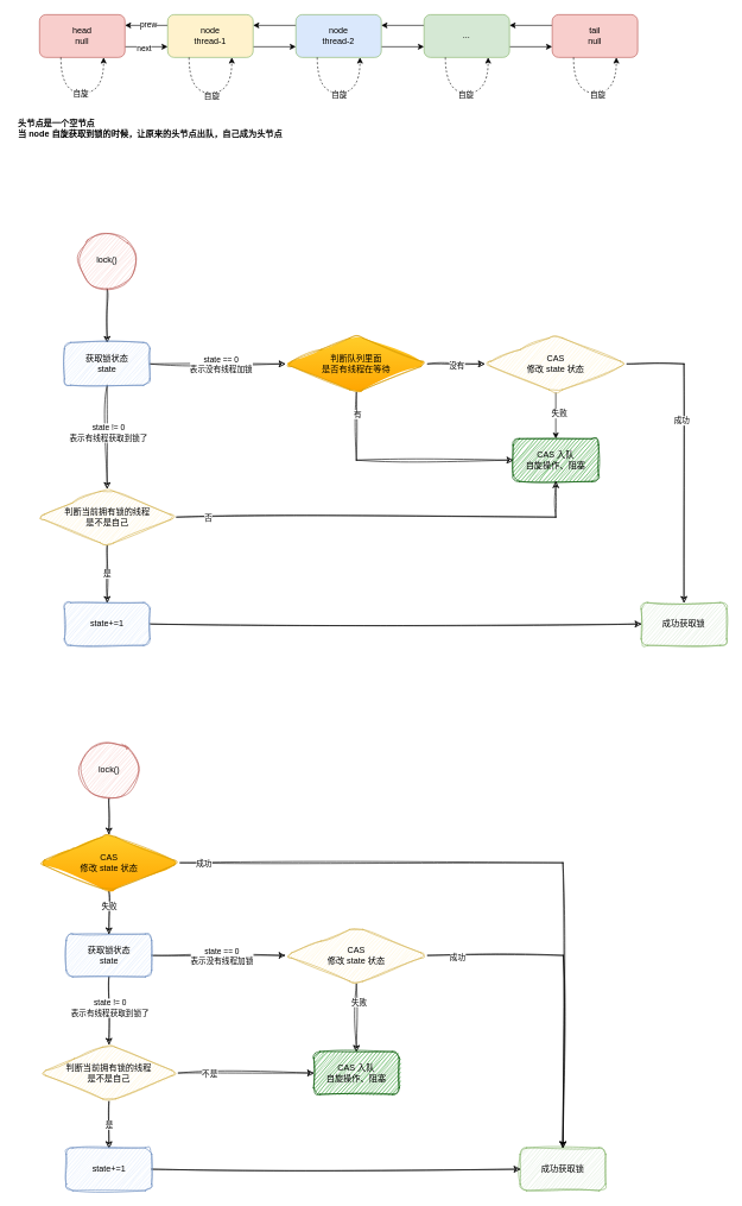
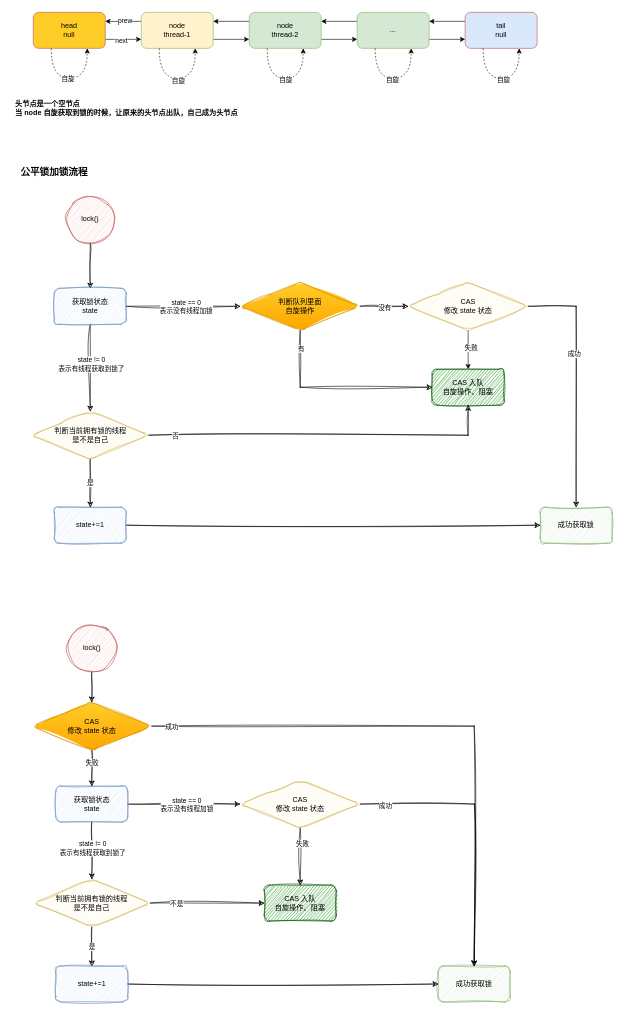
- <mxCell id="16" value="head&lt;br&gt;null" style="rounded=1;whiteSpace=wrap;html=1;fillColor=#f8cecc;strokeColor=#b85450;" vertex="1" parent="1"><mxGeometry x="55" y="20" width="120" height="60" as="geometry" /></mxCell>
+ <mxCell id="16" value="head&lt;br&gt;null" style="rounded=1;whiteSpace=wrap;html=1;fillColor=#ffcd28;strokeColor=#b85450;" vertex="1" parent="1"><mxGeometry x="55" y="20" width="120" height="60" as="geometry" /></mxCell>
- <mxCell id="23" value="node&lt;br&gt;thread-2" style="rounded=1;whiteSpace=wrap;html=1;fillColor=#dae8fc;strokeColor=#82b366;" vertex="1" parent="1"><mxGeometry x="415" y="20" width="120" height="60" as="geometry" /></mxCell>
+ <mxCell id="23" value="node&lt;br&gt;thread-2" style="rounded=1;whiteSpace=wrap;html=1;fillColor=#d5e8d4;strokeColor=#82b366;" vertex="1" parent="1"><mxGeometry x="415" y="20" width="120" height="60" as="geometry" /></mxCell>
- <mxCell id="28" value="tail&lt;br&gt;null" style="rounded=1;whiteSpace=wrap;html=1;fillColor=#f8cecc;strokeColor=#b85450;" vertex="1" parent="1"><mxGeometry x="775" y="20" width="120" height="60" as="geometry" /></mxCell>
+ <mxCell id="28" value="tail&lt;br&gt;null" style="rounded=1;whiteSpace=wrap;html=1;fillColor=#dae8fc;strokeColor=#b85450;" vertex="1" parent="1"><mxGeometry x="775" y="20" width="120" height="60" as="geometry" /></mxCell>
+ <mxCell id="8" value="公平锁加锁流程" style="text;html=1;strokeColor=none;fillColor=none;align=center;verticalAlign=middle;whiteSpace=wrap;rounded=0;fontStyle=1;fontSize=16;" vertex="1" parent="1"><mxGeometry x="20" y="270" width="140" height="30" as="geometry" /></mxCell>
- <mxCell id="13" value="判断队列里面&lt;br&gt;是否有线程在等待" style="rhombus;whiteSpace=wrap;html=1;rounded=1;sketch=1;curveFitting=1;jiggle=2;fillColor=#ffcd28;strokeColor=#d79b00;gradientColor=#ffa500;" vertex="1" parent="1"><mxGeometry x="400" y="470" width="200" height="80" as="geometry" /></mxCell>
+ <mxCell id="13" value="判断队列里面&lt;br&gt;自旋操作" style="rhombus;whiteSpace=wrap;html=1;rounded=1;sketch=1;curveFitting=1;jiggle=2;fillColor=#ffcd28;strokeColor=#d79b00;gradientColor=#ffa500;" vertex="1" parent="1"><mxGeometry x="400" y="470" width="200" height="80" as="geometry" /></mxCell>
